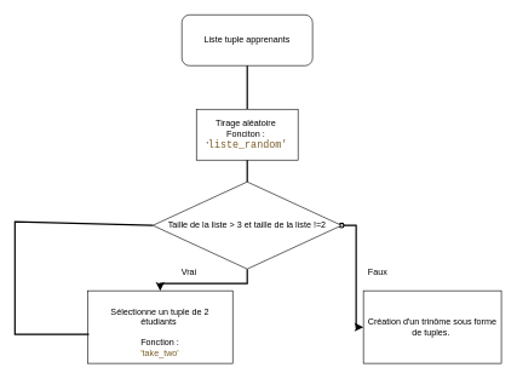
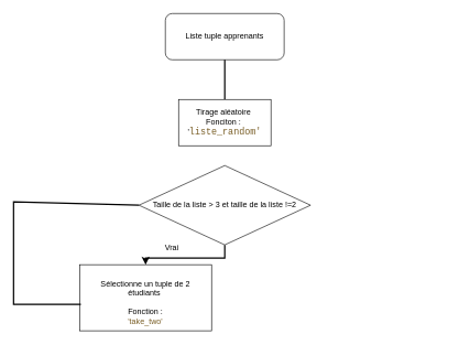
- <mxCell id="9" value="" style="endArrow=none;html=1;rounded=0;entryX=0.5;entryY=1;entryDx=0;entryDy=0;exitX=0.5;exitY=0;exitDx=0;exitDy=0;strokeWidth=2;" parent="1" source="7" target="4" edge="1"><mxGeometry width="50" height="50" relative="1" as="geometry"><mxPoint x="330" y="240" as="sourcePoint" /><mxPoint x="380" y="190" as="targetPoint" /></mxGeometry></mxCell>
- <mxCell id="6" style="edgeStyle=orthogonalEdgeStyle;rounded=0;orthogonalLoop=1;jettySize=auto;html=1;exitX=1;exitY=0.5;exitDx=0;exitDy=0;entryX=0;entryY=0.5;entryDx=0;entryDy=0;fontColor=#795E26;startArrow=oval;startFill=0;strokeWidth=2;" parent="1" source="7" target="11" edge="1"><mxGeometry relative="1" as="geometry"><Array as="points"><mxPoint x="490" y="310" /><mxPoint x="490" y="450" /></Array></mxGeometry></mxCell>
- <mxCell id="12" value="Faux" style="text;html=1;strokeColor=none;fillColor=none;align=center;verticalAlign=middle;whiteSpace=wrap;rounded=0;fontColor=#000000;" parent="1" vertex="1"><mxGeometry x="490" y="360" width="60" height="30" as="geometry" /></mxCell>
- <mxCell id="11" value="&lt;font color=&quot;#000000&quot;&gt;Création d'un trinôme sous forme de tuples.&amp;nbsp;&lt;/font&gt;" style="rounded=0;whiteSpace=wrap;html=1;fontColor=#795E26;" parent="1" vertex="1"><mxGeometry x="500" y="400" width="190" height="100" as="geometry" /></mxCell>
